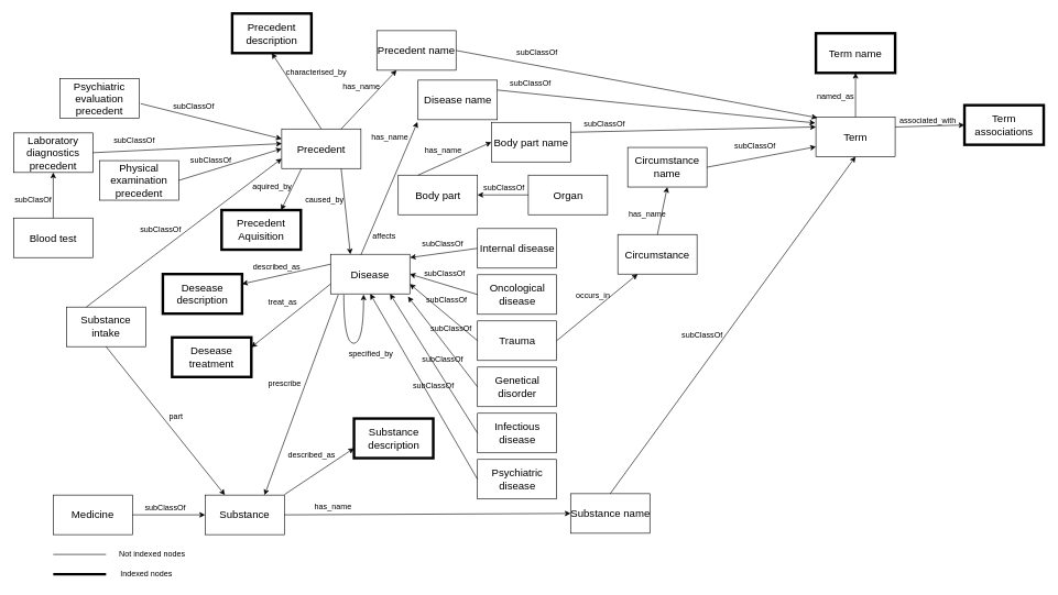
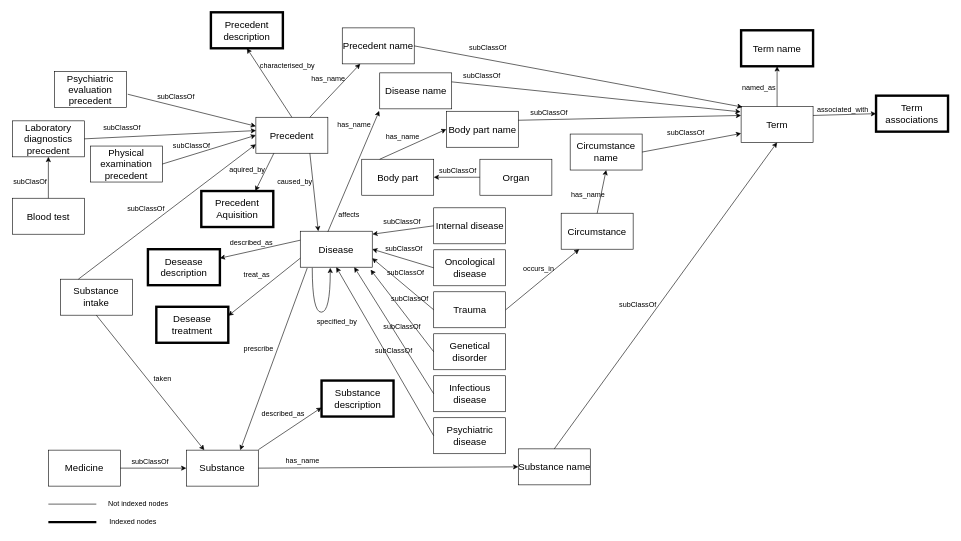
- <mxCell id="52" value="part" style="text;html=1;resizable=0;points=[];autosize=1;align=left;verticalAlign=top;spacingTop=-4;" parent="1" vertex="1"><mxGeometry x="253.5" y="622" width="40" height="20" as="geometry" /></mxCell>
+ <mxCell id="52" value="taken" style="text;html=1;resizable=0;points=[];autosize=1;align=left;verticalAlign=top;spacingTop=-4;" parent="1" vertex="1"><mxGeometry x="253.5" y="622" width="40" height="20" as="geometry" /></mxCell>
